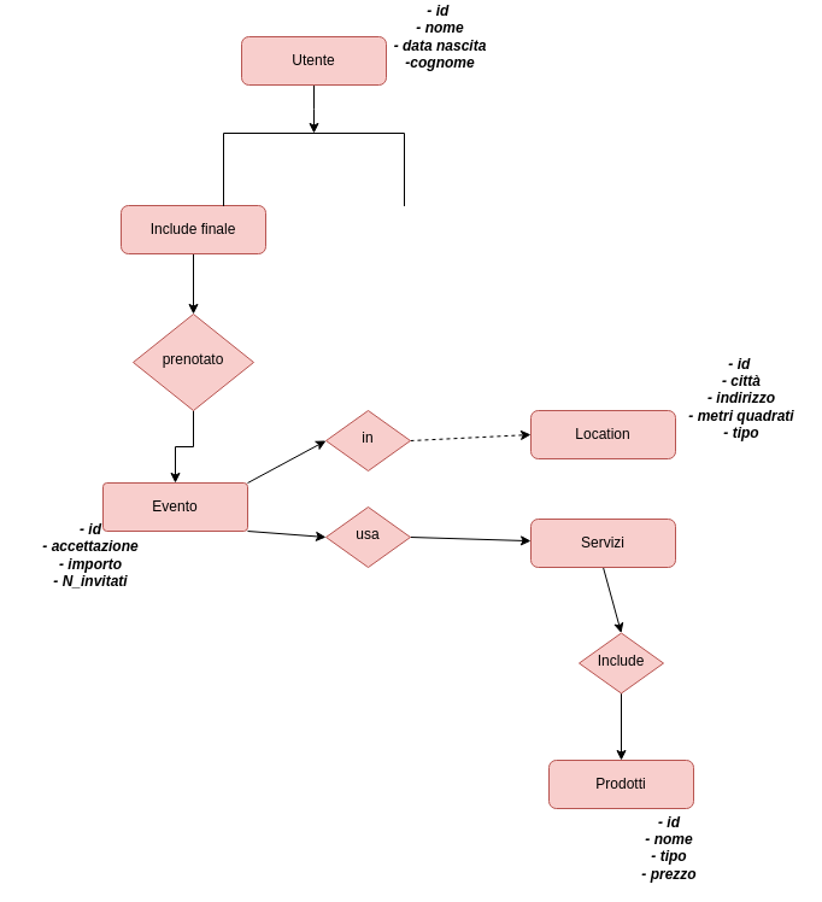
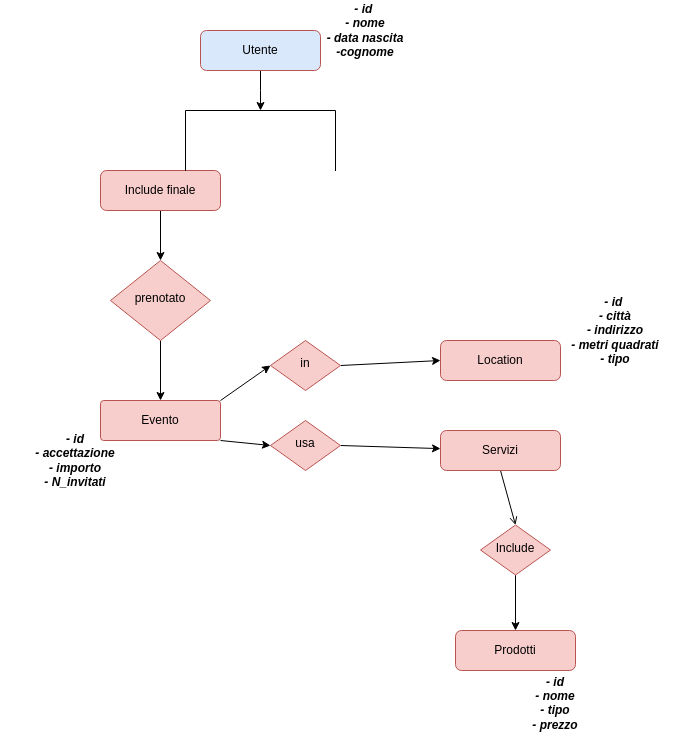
- <mxCell id="3" value="Utente" style="rounded=1;whiteSpace=wrap;html=1;fontSize=12;glass=0;strokeWidth=1;shadow=0;fillColor=#f8cecc;strokeColor=#b85450;" parent="1" vertex="1"><mxGeometry x="200" y="30" width="120" height="40" as="geometry" /></mxCell>
+ <mxCell id="3" value="Utente" style="rounded=1;whiteSpace=wrap;html=1;fontSize=12;glass=0;strokeWidth=1;shadow=0;fillColor=#dae8fc;strokeColor=#b85450;" parent="1" vertex="1"><mxGeometry x="200" y="30" width="120" height="40" as="geometry" /></mxCell>
- <mxCell id="4" style="edgeStyle=none;rounded=0;orthogonalLoop=1;jettySize=auto;html=1;exitX=1;exitY=0.5;exitDx=0;exitDy=0;entryX=0;entryY=0.5;entryDx=0;entryDy=0;dashed=1;" edge="1" parent="1" source="5" target="13"><mxGeometry relative="1" as="geometry" /></mxCell>
+ <mxCell id="4" style="edgeStyle=none;rounded=0;orthogonalLoop=1;jettySize=auto;html=1;exitX=1;exitY=0.5;exitDx=0;exitDy=0;entryX=0;entryY=0.5;entryDx=0;entryDy=0;" edge="1" parent="1" source="5" target="13"><mxGeometry relative="1" as="geometry" /></mxCell>
- <mxCell id="12" value="&lt;font style=&quot;vertical-align: inherit&quot;&gt;&lt;font style=&quot;vertical-align: inherit&quot;&gt;Evento&lt;/font&gt;&lt;/font&gt;" style="rounded=1;whiteSpace=wrap;html=1;fontSize=12;glass=0;strokeWidth=1;shadow=0;arcSize=8;fillColor=#f8cecc;strokeColor=#b85450;" parent="1" vertex="1"><mxGeometry x="85" y="400" width="120" height="40" as="geometry" /></mxCell>
+ <mxCell id="12" value="&lt;font style=&quot;vertical-align: inherit&quot;&gt;&lt;font style=&quot;vertical-align: inherit&quot;&gt;Evento&lt;/font&gt;&lt;/font&gt;" style="rounded=1;whiteSpace=wrap;html=1;fontSize=12;glass=0;strokeWidth=1;shadow=0;arcSize=8;fillColor=#f8cecc;strokeColor=#b85450;" parent="1" vertex="1"><mxGeometry x="100" y="400" width="120" height="40" as="geometry" /></mxCell>
- <mxCell id="17" style="edgeStyle=none;rounded=0;orthogonalLoop=1;jettySize=auto;html=1;exitX=0.5;exitY=1;exitDx=0;exitDy=0;entryX=0.5;entryY=0;entryDx=0;entryDy=0;" edge="1" parent="1" source="18" target="20"><mxGeometry relative="1" as="geometry" /></mxCell>
+ <mxCell id="17" style="edgeStyle=none;rounded=0;orthogonalLoop=1;jettySize=auto;html=1;exitX=0.5;exitY=1;exitDx=0;exitDy=0;entryX=0.5;entryY=0;entryDx=0;entryDy=0;endArrow=open;" edge="1" parent="1" source="18" target="20"><mxGeometry relative="1" as="geometry" /></mxCell>
